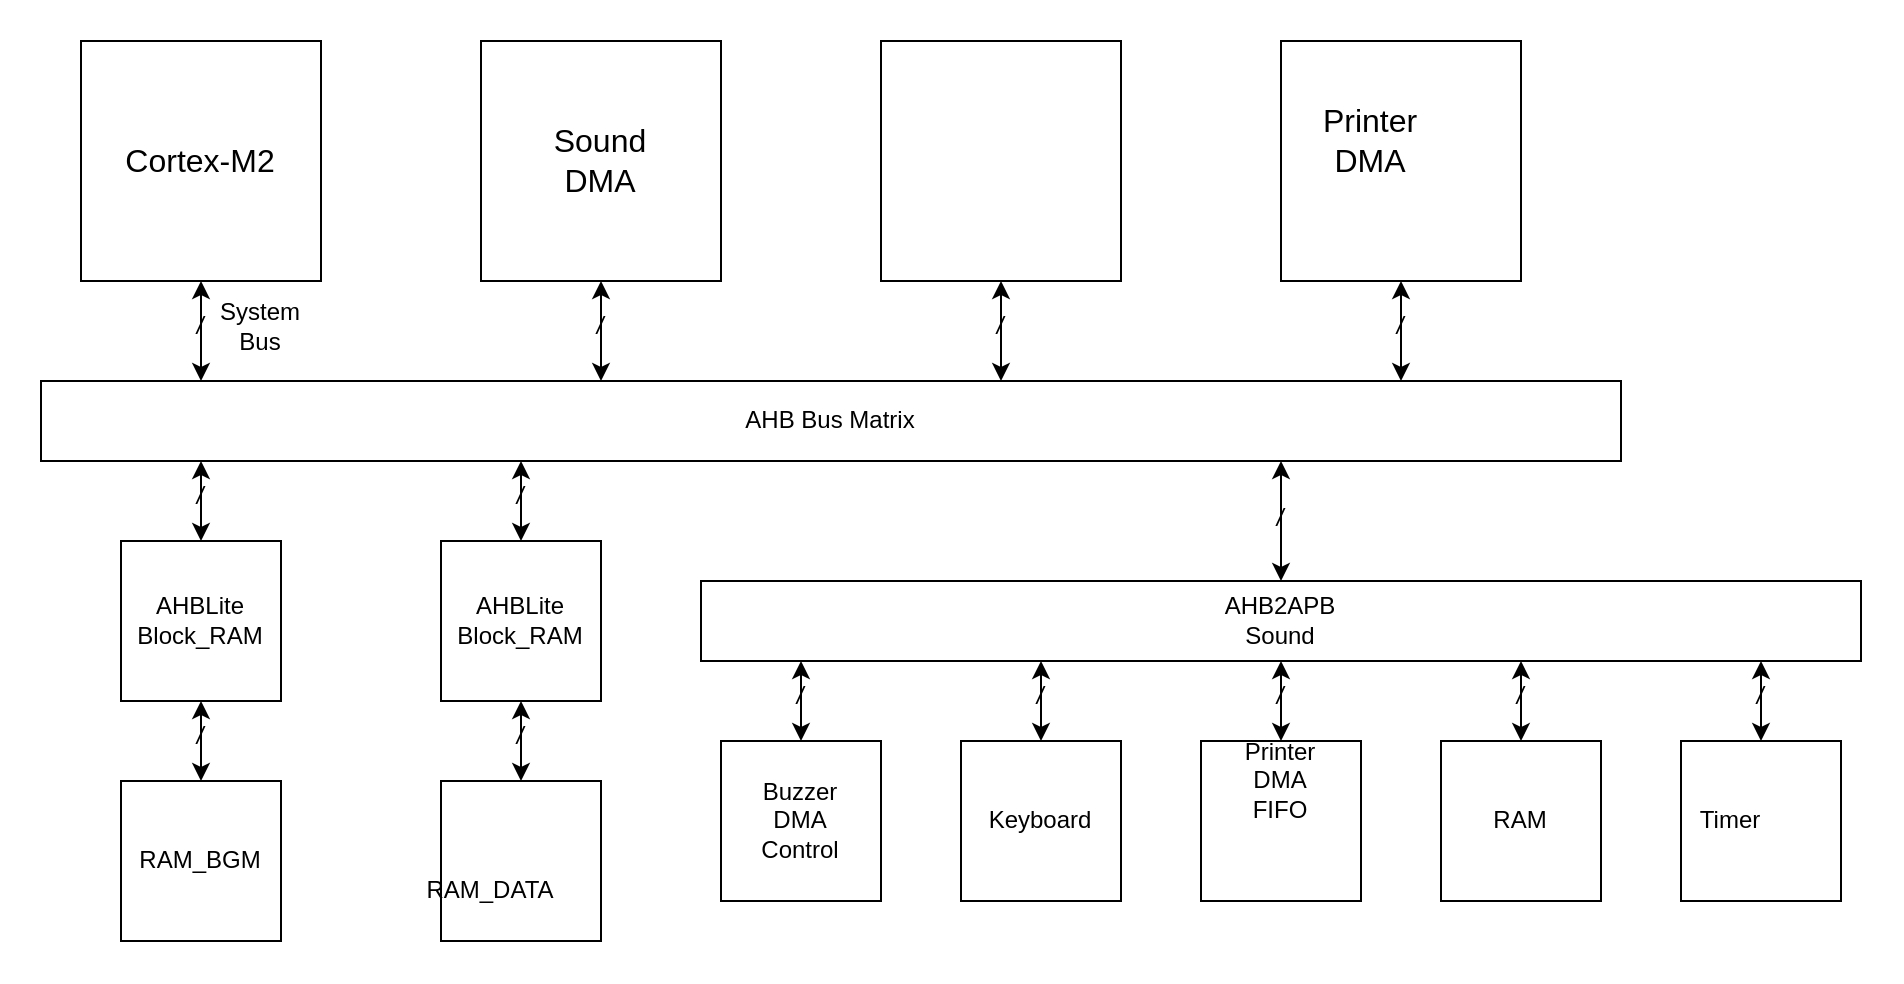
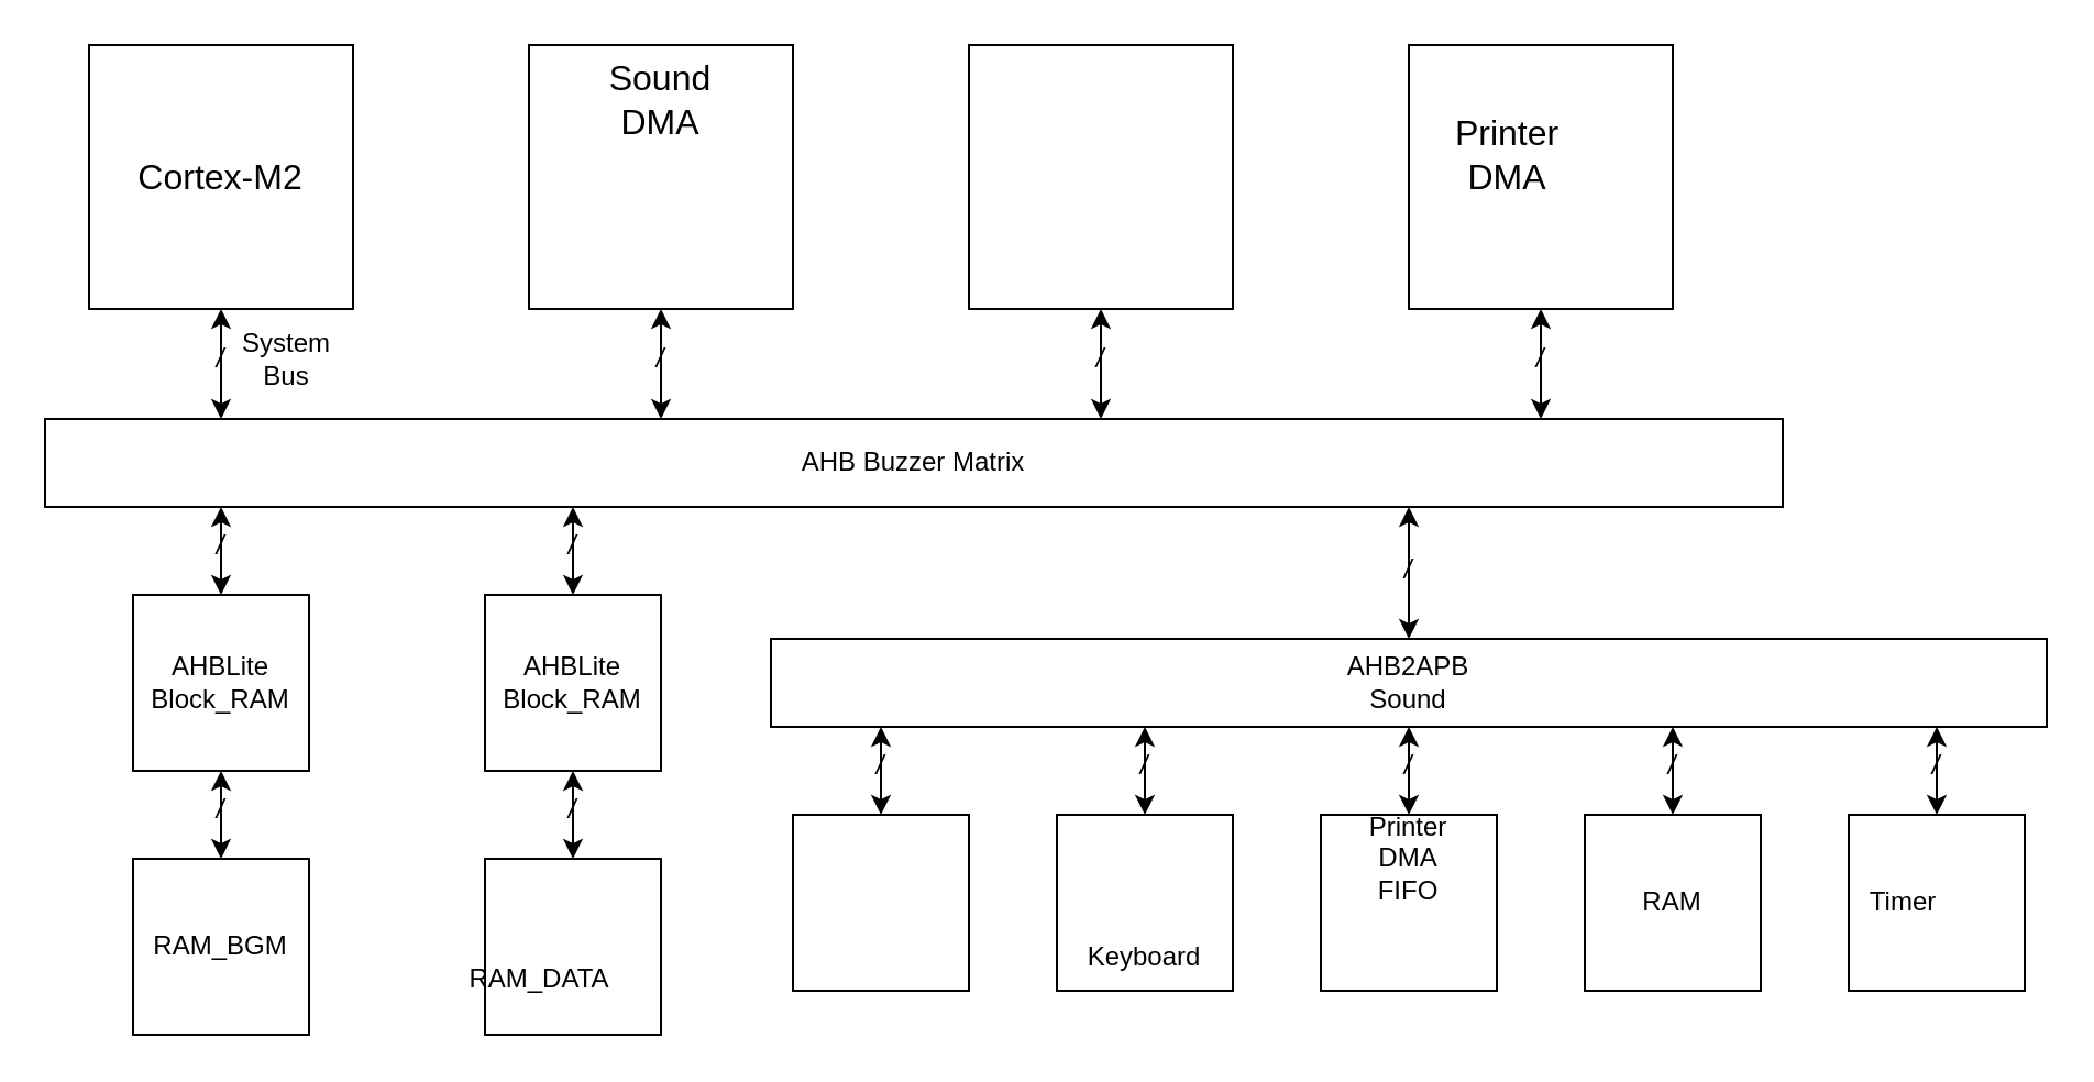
- <mxCell id="9" value="&lt;font style=&quot;font-size: 16px&quot;&gt;Sound&lt;br&gt;DMA&lt;br&gt;&lt;/font&gt;" style="text;html=1;strokeColor=none;fillColor=none;align=center;verticalAlign=middle;whiteSpace=wrap;rounded=0;" parent="1" vertex="1"><mxGeometry x="260" y="70" width="80" height="20" as="geometry" /></mxCell>
+ <mxCell id="9" value="&lt;font style=&quot;font-size: 16px&quot;&gt;Sound&lt;br&gt;DMA&lt;br&gt;&lt;/font&gt;" style="text;html=1;strokeColor=none;fillColor=none;align=center;verticalAlign=middle;whiteSpace=wrap;rounded=0;" parent="1" vertex="1"><mxGeometry x="260" y="35" width="80" height="20" as="geometry" /></mxCell>
- <mxCell id="15" value="AHB Bus Matrix" style="text;html=1;strokeColor=none;fillColor=none;align=center;verticalAlign=middle;whiteSpace=wrap;rounded=0;" parent="1" vertex="1"><mxGeometry x="335" y="200" width="160" height="20" as="geometry" /></mxCell>
+ <mxCell id="15" value="AHB Buzzer Matrix" style="text;html=1;strokeColor=none;fillColor=none;align=center;verticalAlign=middle;whiteSpace=wrap;rounded=0;" parent="1" vertex="1"><mxGeometry x="335" y="200" width="160" height="20" as="geometry" /></mxCell>
- <mxCell id="39" value="Buzzer&lt;br&gt;DMA&lt;br&gt;Control" style="text;html=1;strokeColor=none;fillColor=none;align=center;verticalAlign=middle;whiteSpace=wrap;rounded=0;dashed=1;" parent="1" vertex="1"><mxGeometry x="380" y="400" width="40" height="20" as="geometry" /></mxCell>
- <mxCell id="43" value="Keyboard" style="text;html=1;strokeColor=none;fillColor=none;align=center;verticalAlign=middle;whiteSpace=wrap;rounded=0;dashed=1;" parent="1" vertex="1"><mxGeometry x="500" y="400" width="40" height="20" as="geometry" /></mxCell>
+ <mxCell id="43" value="Keyboard" style="text;html=1;strokeColor=none;fillColor=none;align=center;verticalAlign=middle;whiteSpace=wrap;rounded=0;dashed=1;" parent="1" vertex="1"><mxGeometry x="500" y="425" width="40" height="20" as="geometry" /></mxCell>
